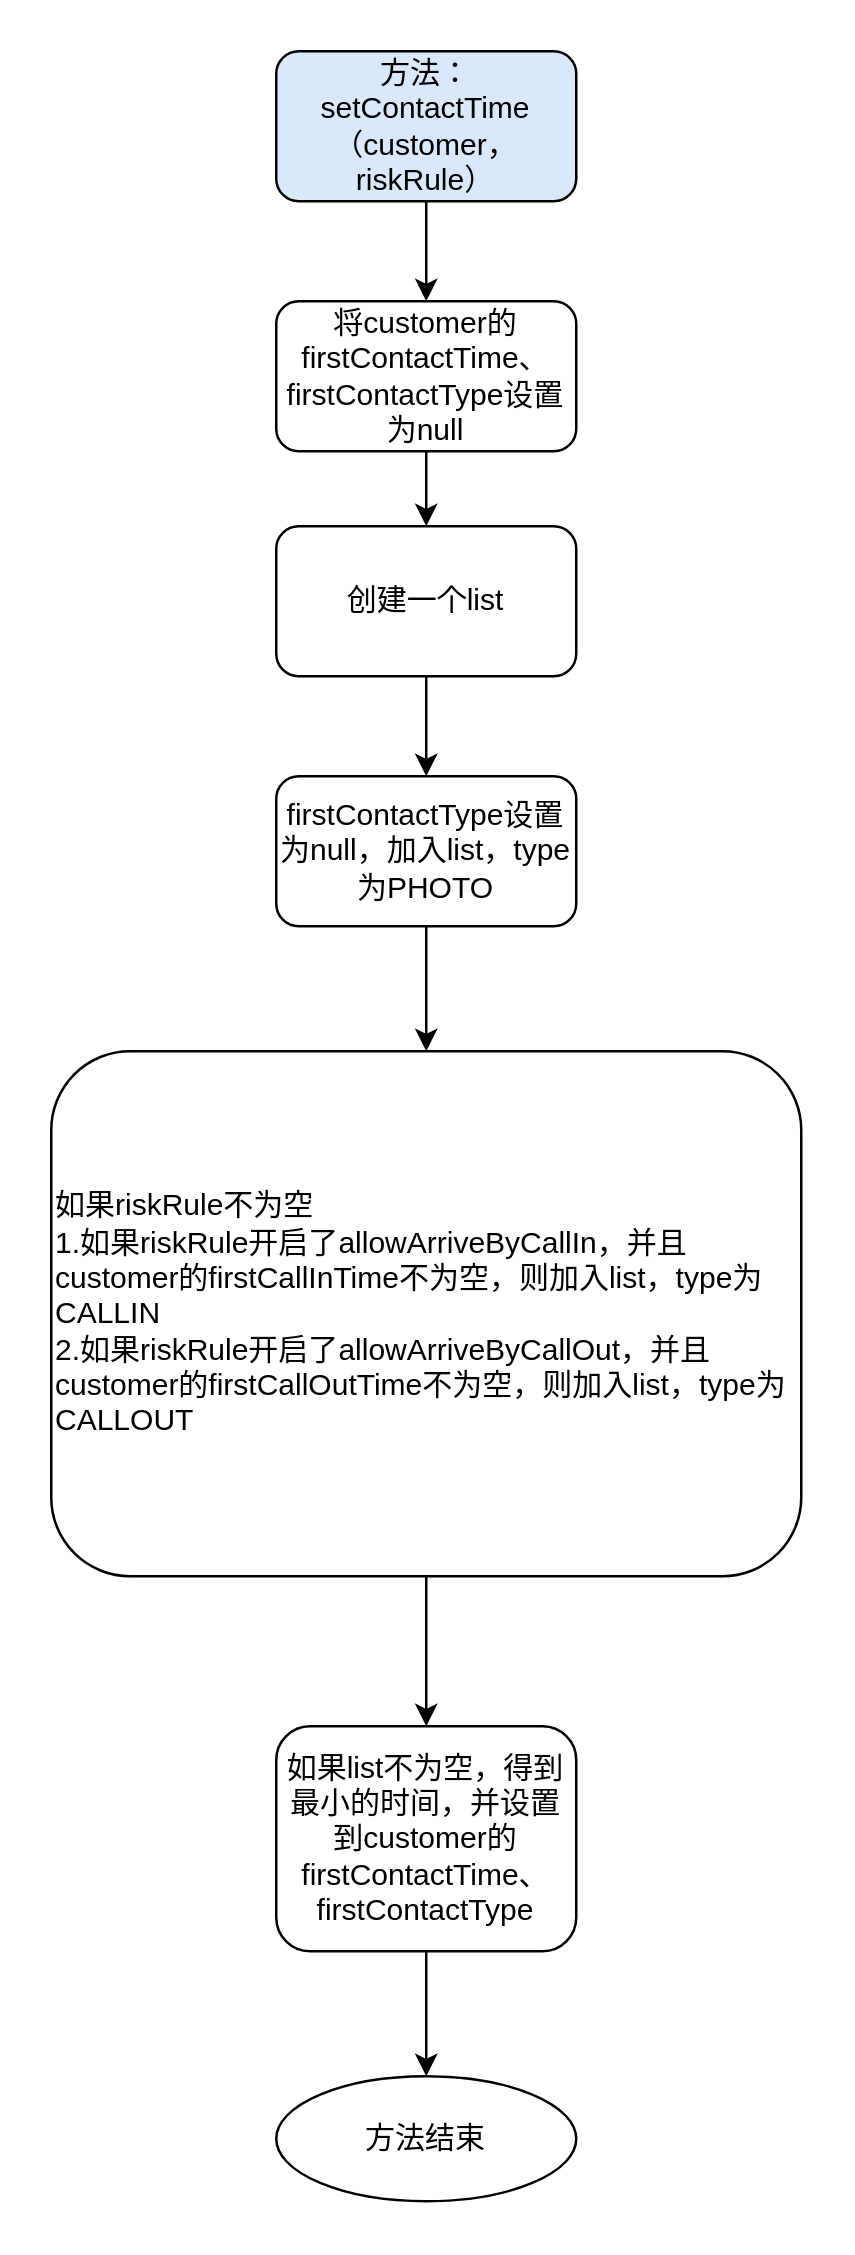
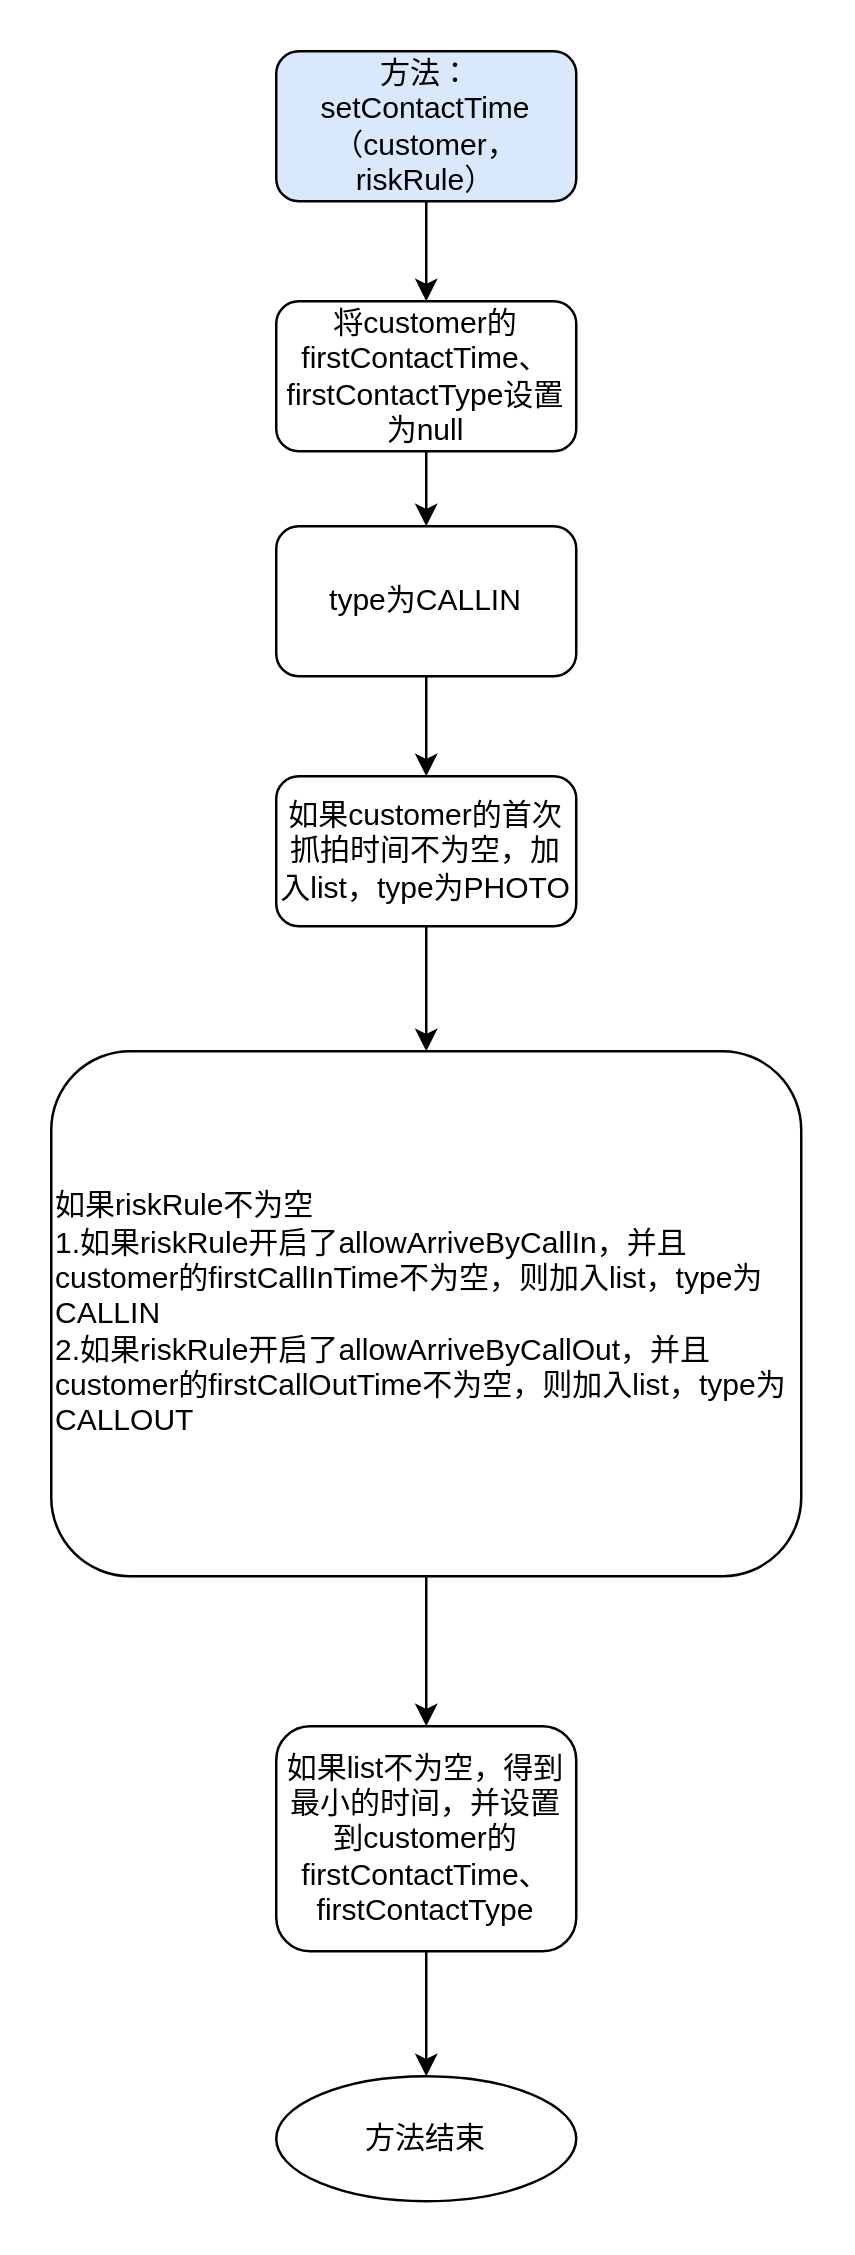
- <mxCell id="7" value="创建一个list" style="rounded=1;whiteSpace=wrap;html=1;" vertex="1" parent="1"><mxGeometry x="110" y="210" width="120" height="60" as="geometry" /></mxCell>
+ <mxCell id="7" value="type为CALLIN" style="rounded=1;whiteSpace=wrap;html=1;" vertex="1" parent="1"><mxGeometry x="110" y="210" width="120" height="60" as="geometry" /></mxCell>
- <mxCell id="9" value="firstContactType设置为null，加入list，type为PHOTO" style="rounded=1;whiteSpace=wrap;html=1;" vertex="1" parent="1"><mxGeometry x="110" y="310" width="120" height="60" as="geometry" /></mxCell>
+ <mxCell id="9" value="如果customer的首次抓拍时间不为空，加入list，type为PHOTO" style="rounded=1;whiteSpace=wrap;html=1;" vertex="1" parent="1"><mxGeometry x="110" y="310" width="120" height="60" as="geometry" /></mxCell>
